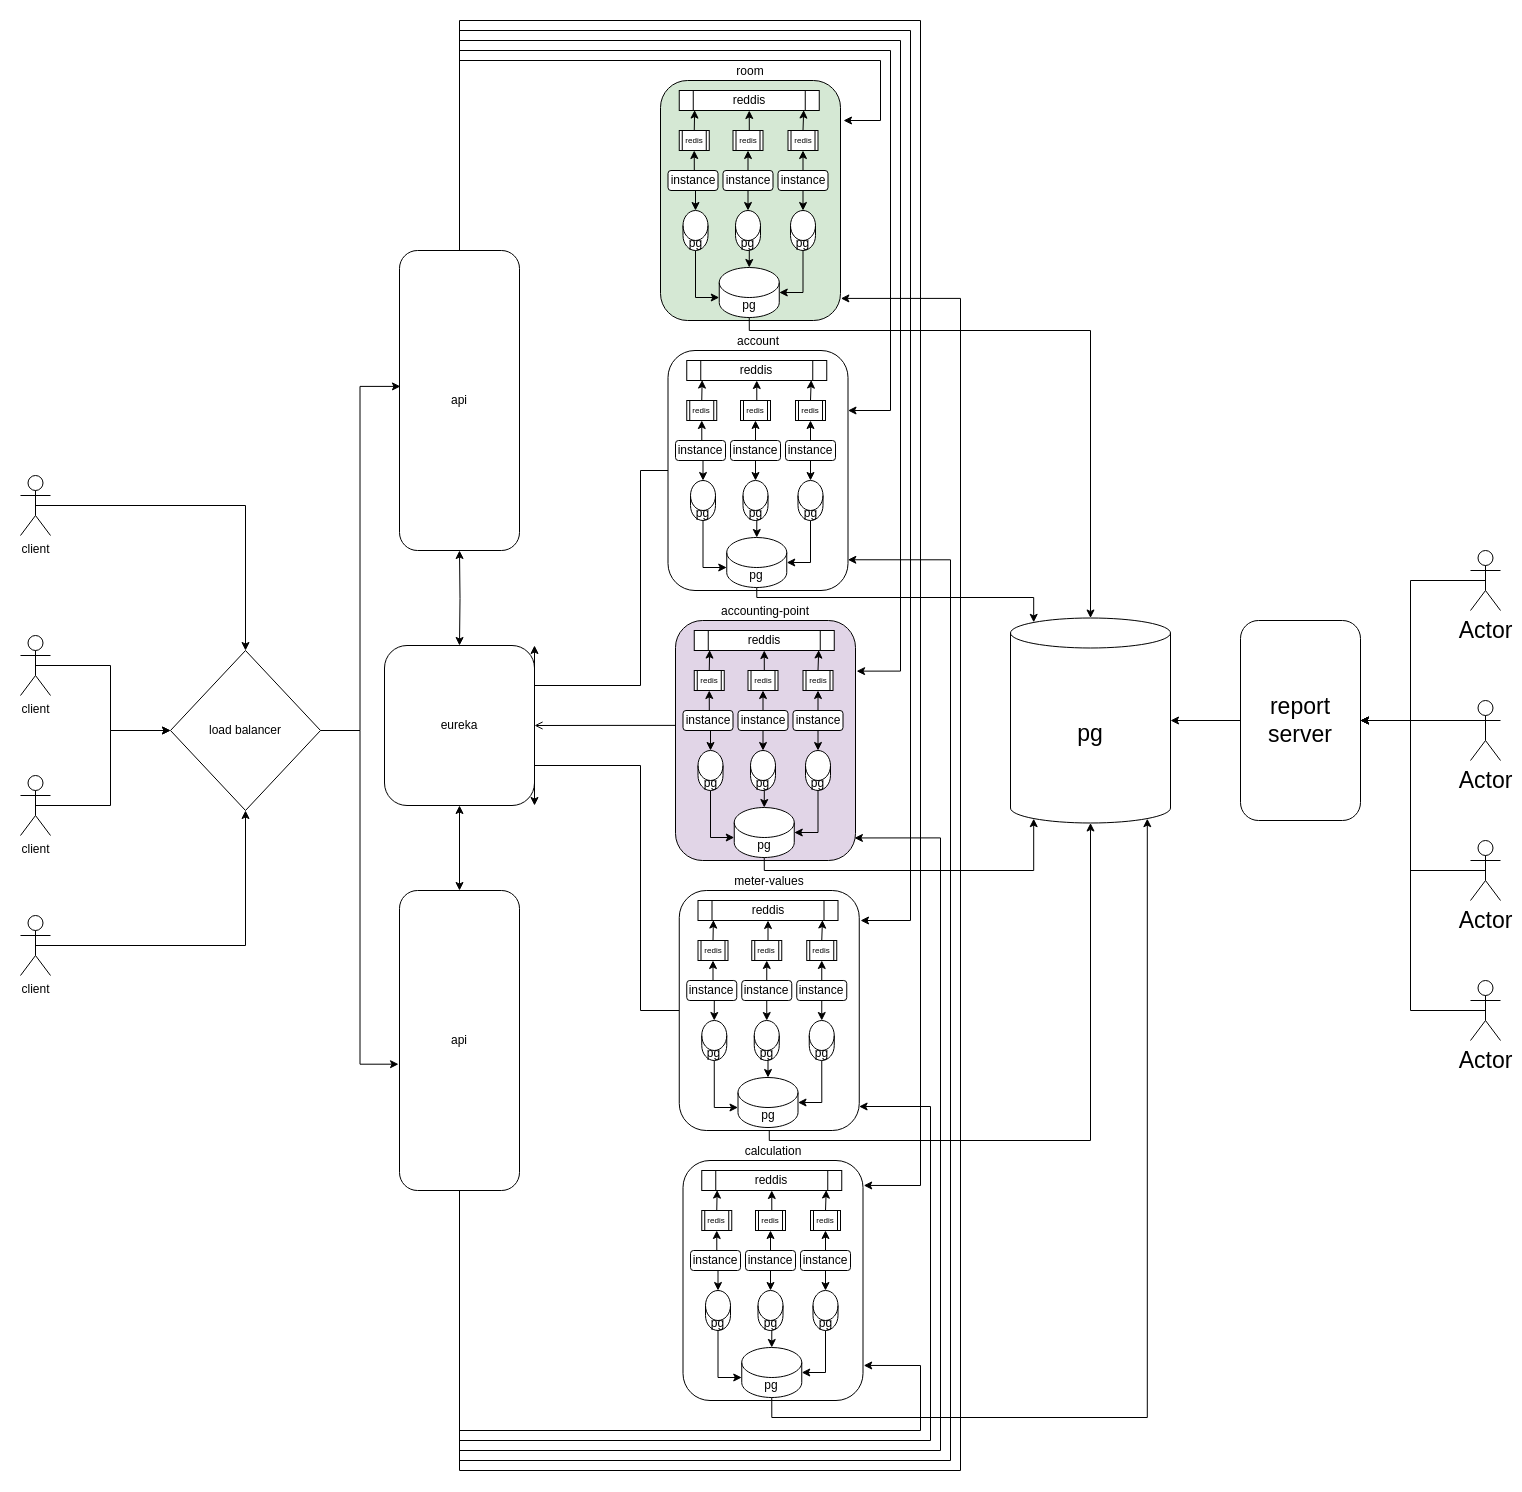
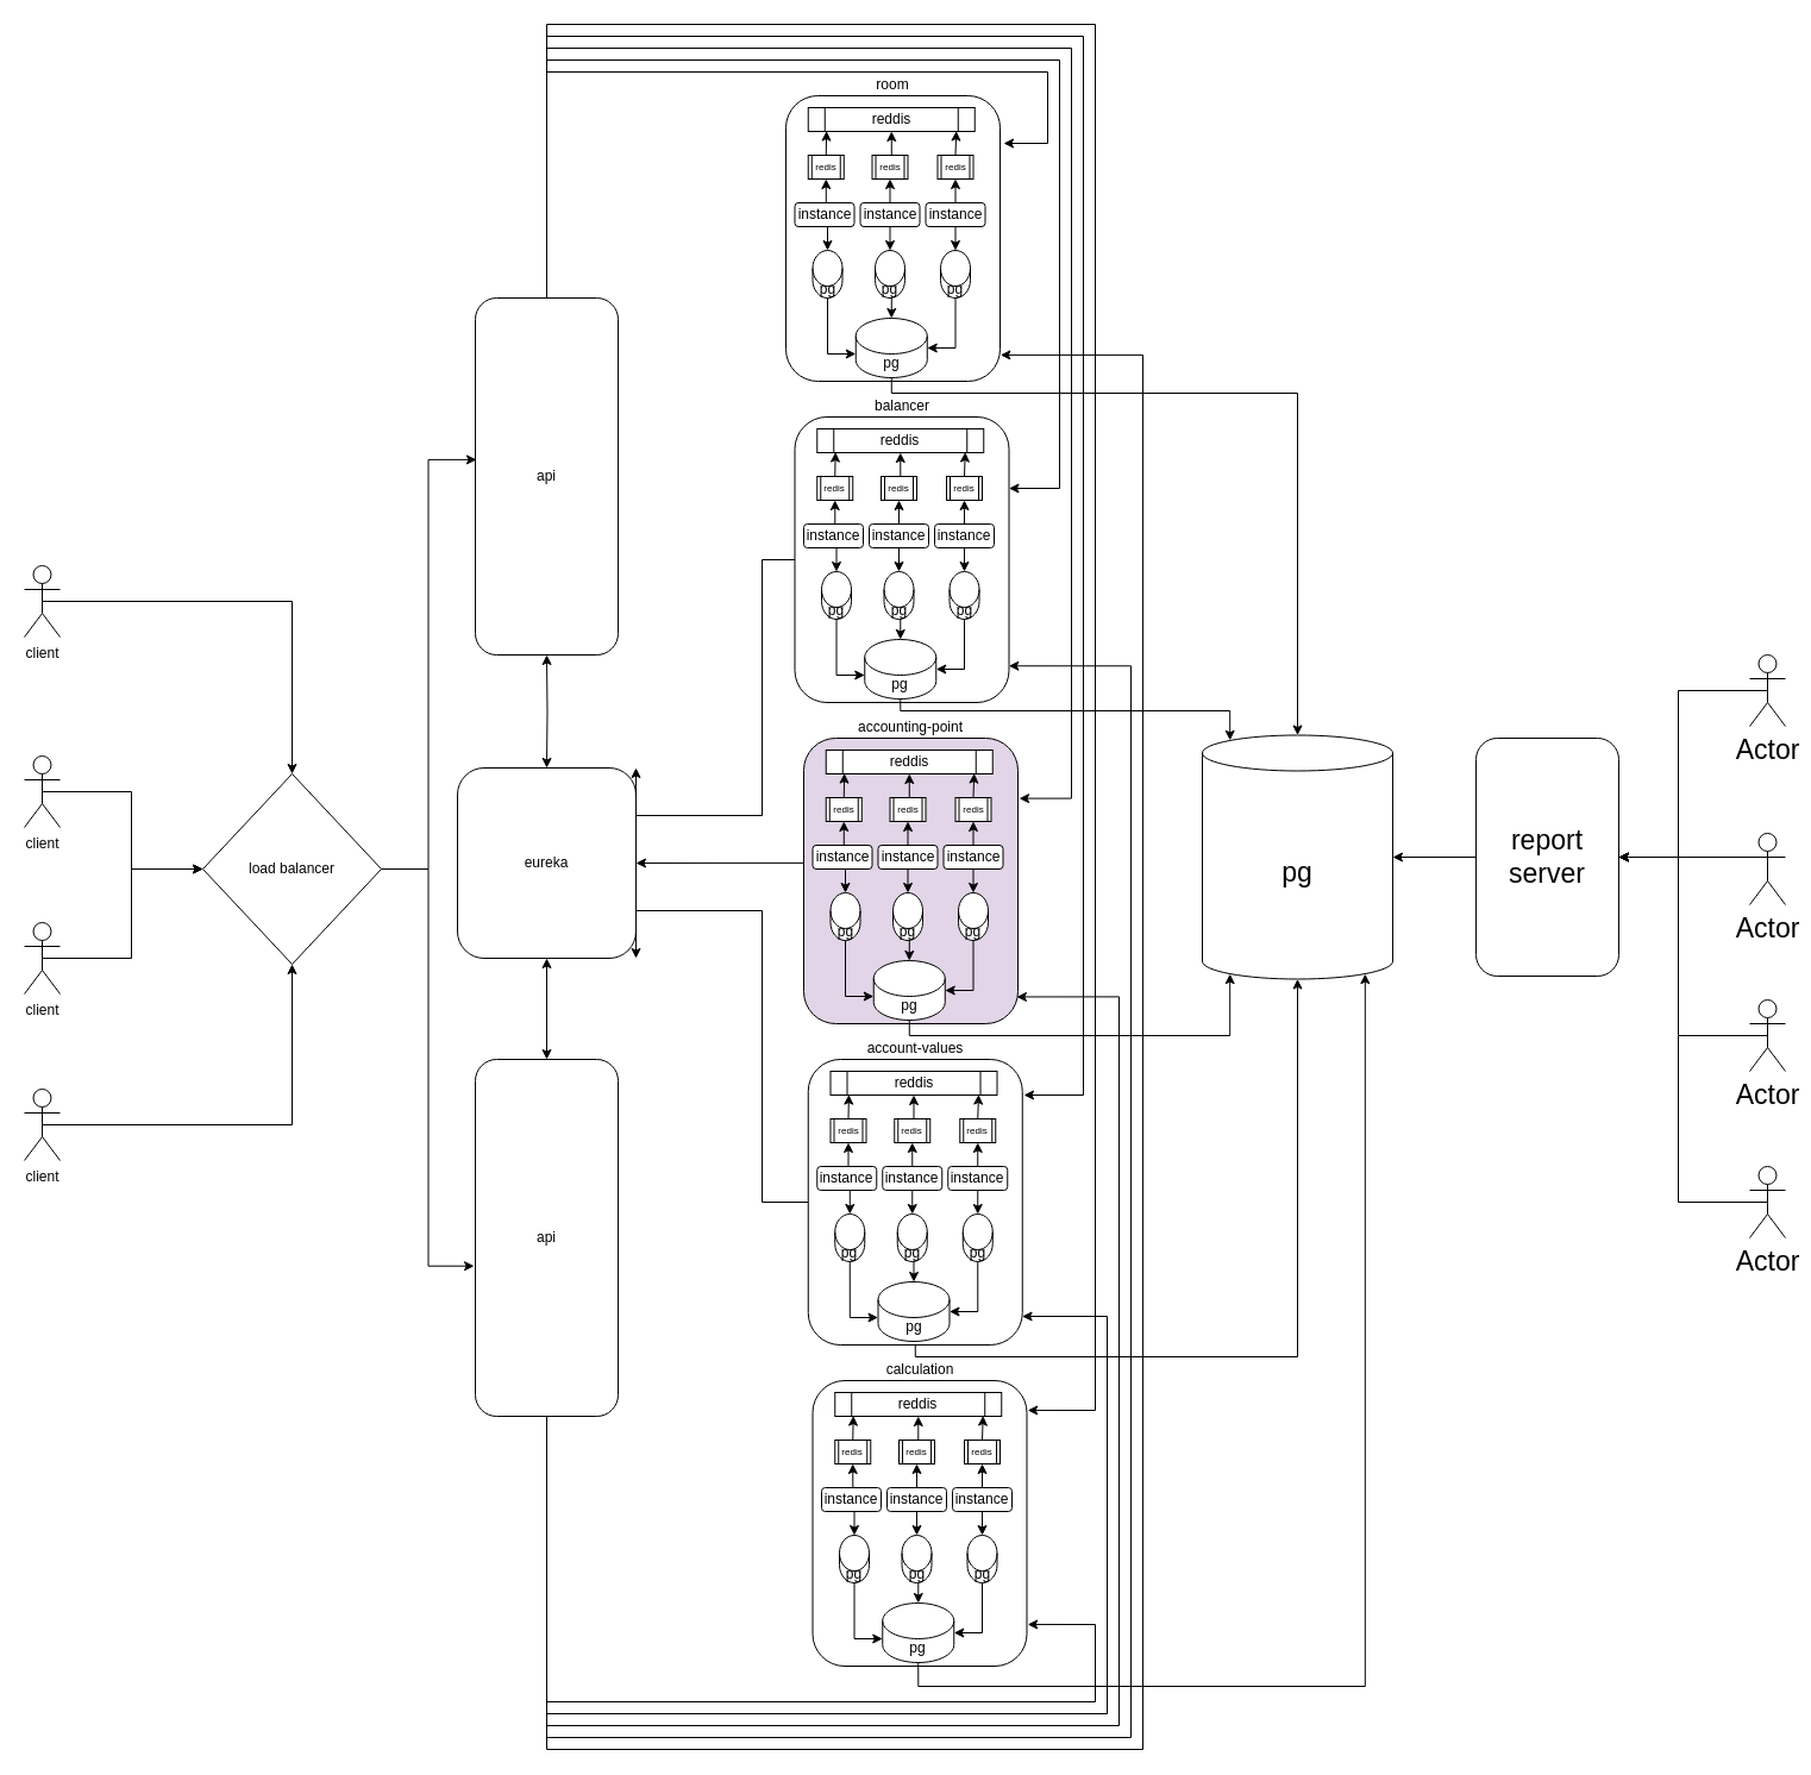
- <mxCell id="2" value="room" style="rounded=1;whiteSpace=wrap;html=1;labelPosition=center;verticalLabelPosition=top;align=center;verticalAlign=bottom;fillColor=#d5e8d4;" parent="1" vertex="1"><mxGeometry x="660" y="80" width="180" height="240" as="geometry" /></mxCell>
+ <mxCell id="2" value="room" style="rounded=1;whiteSpace=wrap;html=1;labelPosition=center;verticalLabelPosition=top;align=center;verticalAlign=bottom;" parent="1" vertex="1"><mxGeometry x="660" y="80" width="180" height="240" as="geometry" /></mxCell>
- <mxCell id="55" value="account" style="rounded=1;whiteSpace=wrap;html=1;labelPosition=center;verticalLabelPosition=top;align=center;verticalAlign=bottom;" vertex="1" parent="1"><mxGeometry x="667.5" y="350" width="180" height="240" as="geometry" /></mxCell>
+ <mxCell id="55" value="balancer" style="rounded=1;whiteSpace=wrap;html=1;labelPosition=center;verticalLabelPosition=top;align=center;verticalAlign=bottom;" vertex="1" parent="1"><mxGeometry x="667.5" y="350" width="180" height="240" as="geometry" /></mxCell>
- <mxCell id="80" style="edgeStyle=orthogonalEdgeStyle;rounded=0;orthogonalLoop=1;jettySize=auto;html=1;exitX=-0.001;exitY=0.437;exitDx=0;exitDy=0;entryX=1;entryY=0.5;entryDx=0;entryDy=0;exitPerimeter=0;endArrow=open;" edge="1" parent="1" source="81" target="20"><mxGeometry relative="1" as="geometry"><Array as="points" /></mxGeometry></mxCell>
+ <mxCell id="80" style="edgeStyle=orthogonalEdgeStyle;rounded=0;orthogonalLoop=1;jettySize=auto;html=1;exitX=-0.001;exitY=0.437;exitDx=0;exitDy=0;entryX=1;entryY=0.5;entryDx=0;entryDy=0;exitPerimeter=0;" edge="1" parent="1" source="81" target="20"><mxGeometry relative="1" as="geometry"><Array as="points" /></mxGeometry></mxCell>
- <mxCell id="108" value="meter-values" style="rounded=1;whiteSpace=wrap;html=1;labelPosition=center;verticalLabelPosition=top;align=center;verticalAlign=bottom;" vertex="1" parent="1"><mxGeometry x="678.75" y="890" width="180" height="240" as="geometry" /></mxCell>
+ <mxCell id="108" value="account-values" style="rounded=1;whiteSpace=wrap;html=1;labelPosition=center;verticalLabelPosition=top;align=center;verticalAlign=bottom;" vertex="1" parent="1"><mxGeometry x="678.75" y="890" width="180" height="240" as="geometry" /></mxCell>
